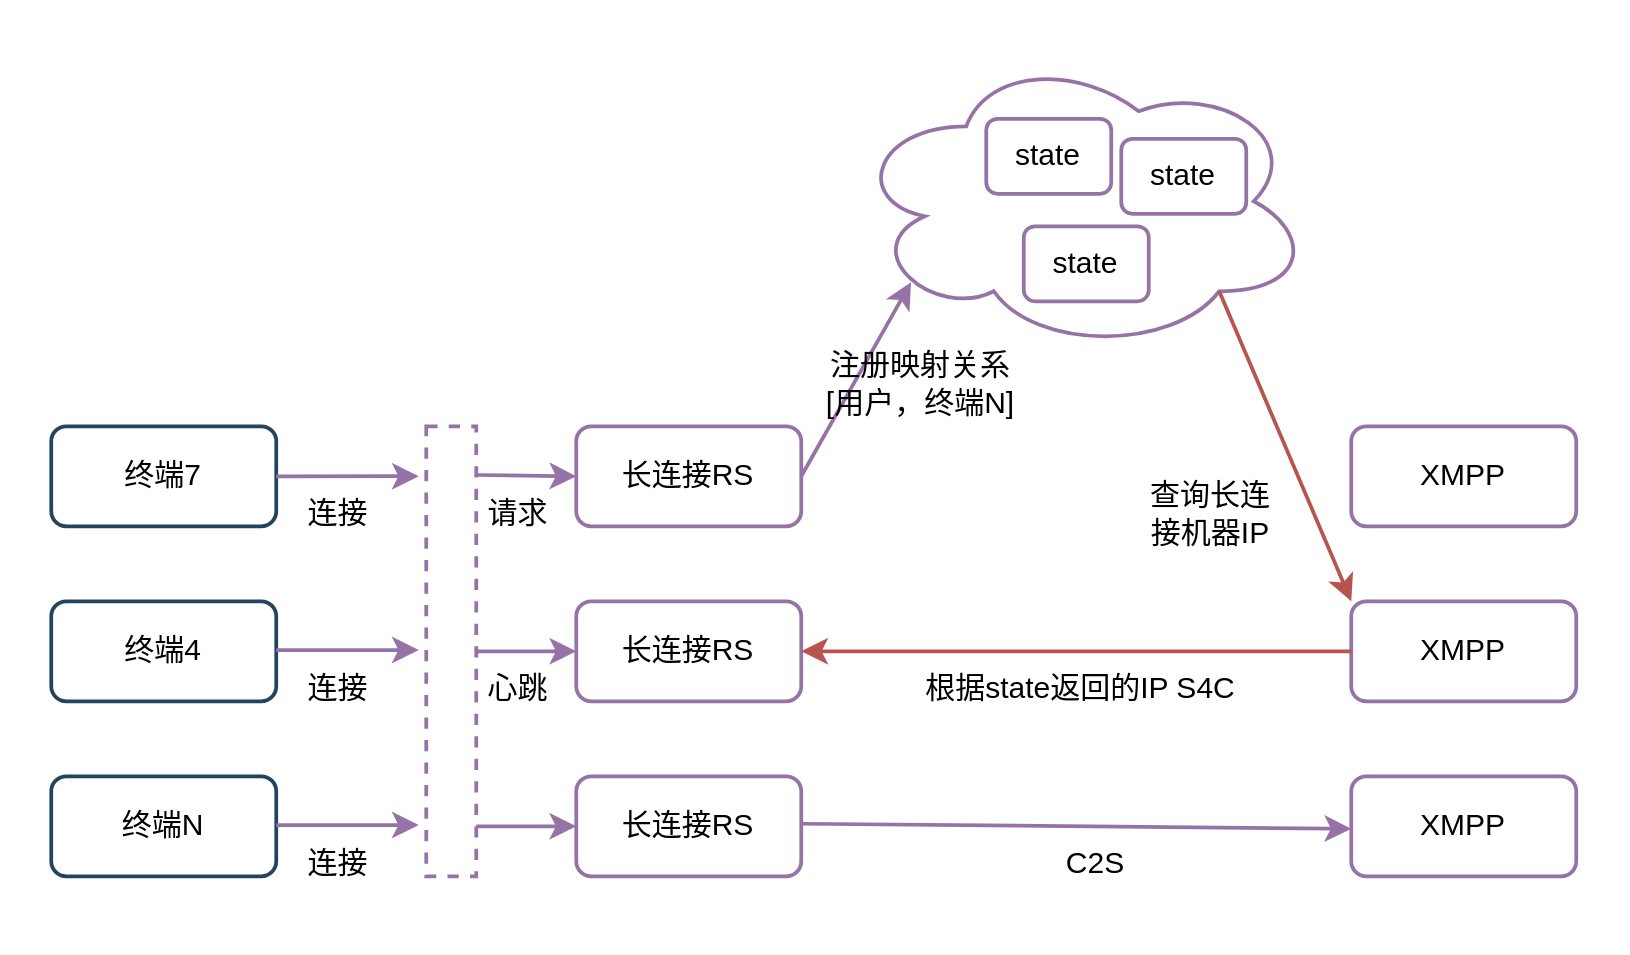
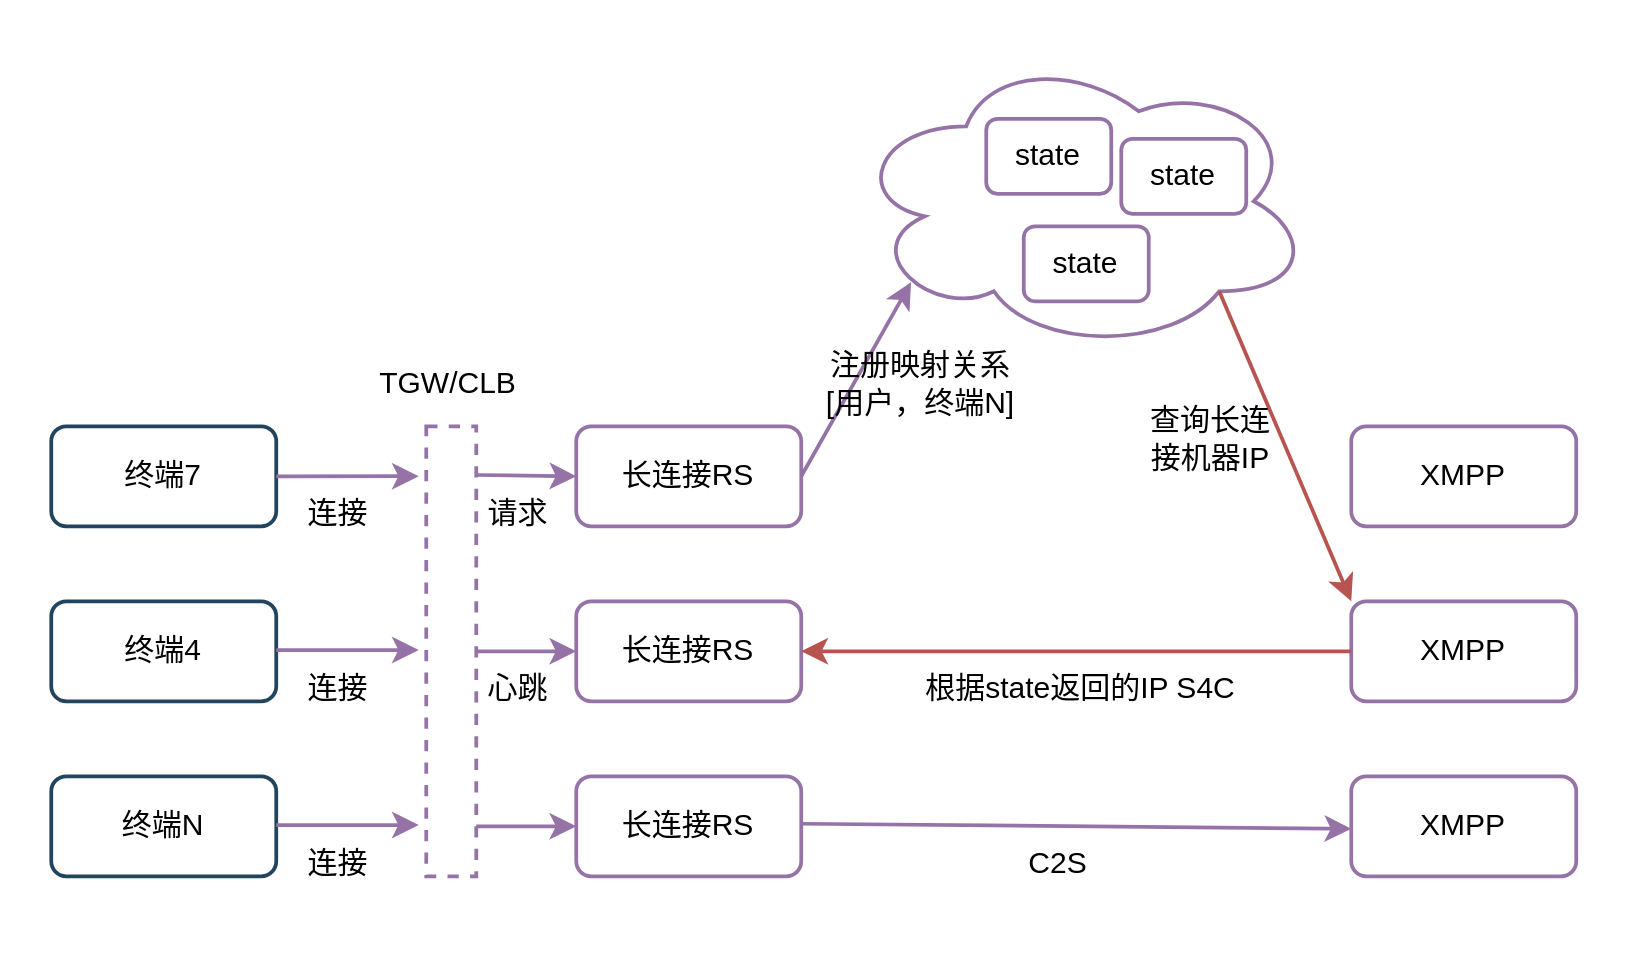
+ <mxCell id="31" value="TGW/CLB" style="rounded=1;whiteSpace=wrap;html=1;fillColor=none;strokeWidth=1.5;strokeColor=none;" vertex="1" parent="1"><mxGeometry x="154" y="138" width="50" height="30" as="geometry" /></mxCell>
- <mxCell id="34" value="查询长连接机器IP" style="rounded=1;whiteSpace=wrap;html=1;fillColor=none;strokeWidth=1.5;strokeColor=none;" vertex="1" parent="1"><mxGeometry x="459" y="190" width="50" height="30" as="geometry" /></mxCell>
+ <mxCell id="34" value="查询长连接机器IP" style="rounded=1;whiteSpace=wrap;html=1;fillColor=none;strokeWidth=1.5;strokeColor=none;" vertex="1" parent="1"><mxGeometry x="459" y="160" width="50" height="30" as="geometry" /></mxCell>
- <mxCell id="33" value="C2S" style="rounded=1;whiteSpace=wrap;html=1;fillColor=none;strokeWidth=1.5;strokeColor=none;" vertex="1" parent="1"><mxGeometry x="413" y="330" width="50" height="30" as="geometry" /></mxCell>
+ <mxCell id="33" value="C2S" style="rounded=1;whiteSpace=wrap;html=1;fillColor=none;strokeWidth=1.5;strokeColor=none;" vertex="1" parent="1"><mxGeometry x="398" y="330" width="50" height="30" as="geometry" /></mxCell>
